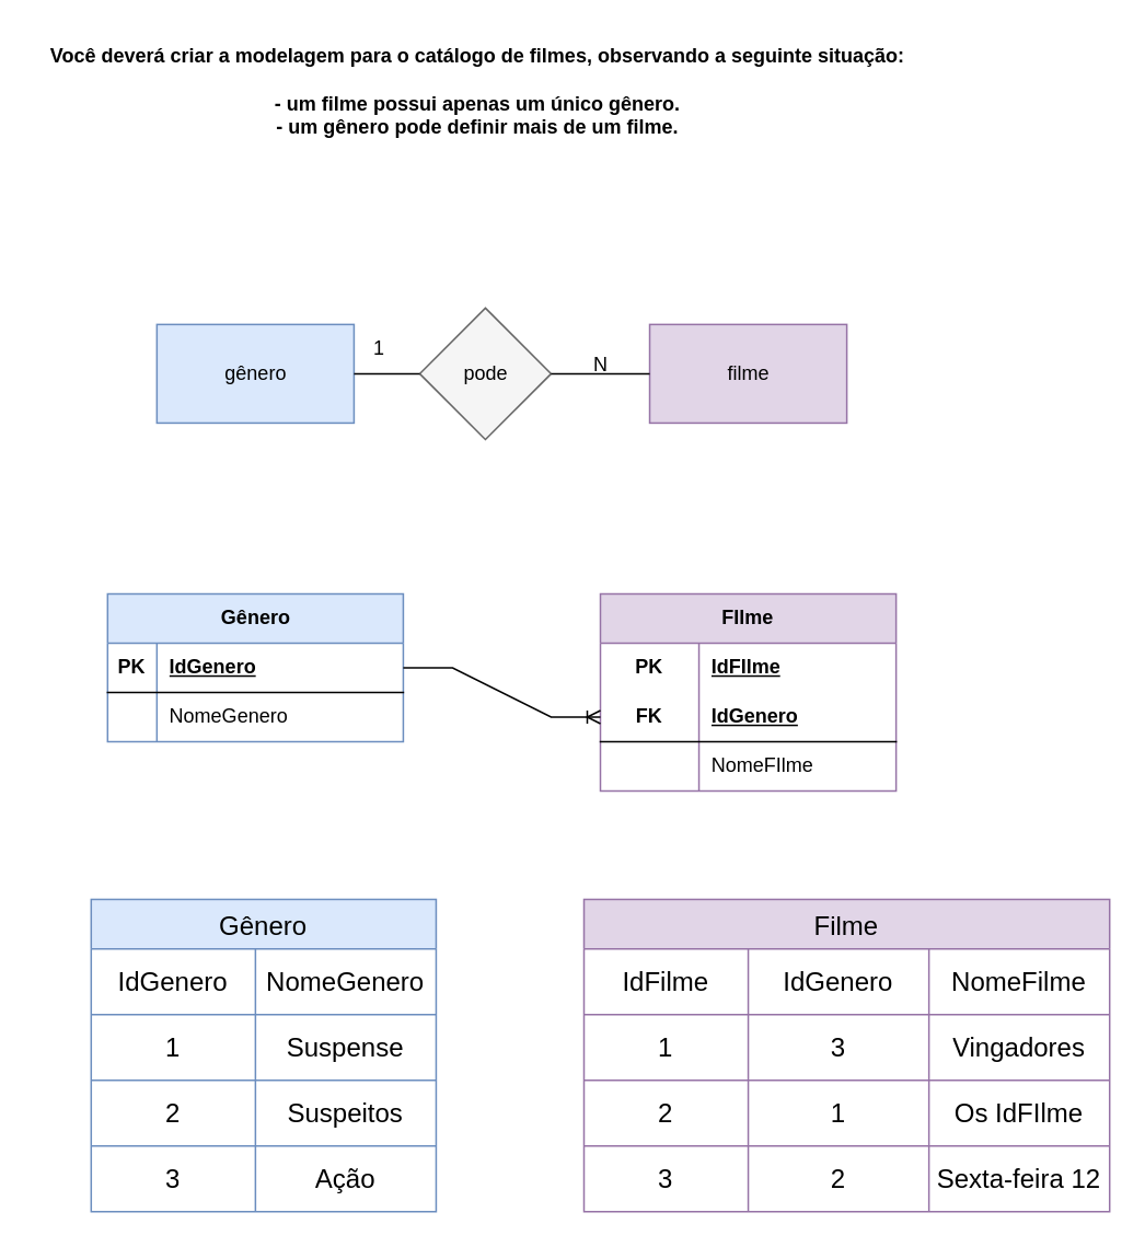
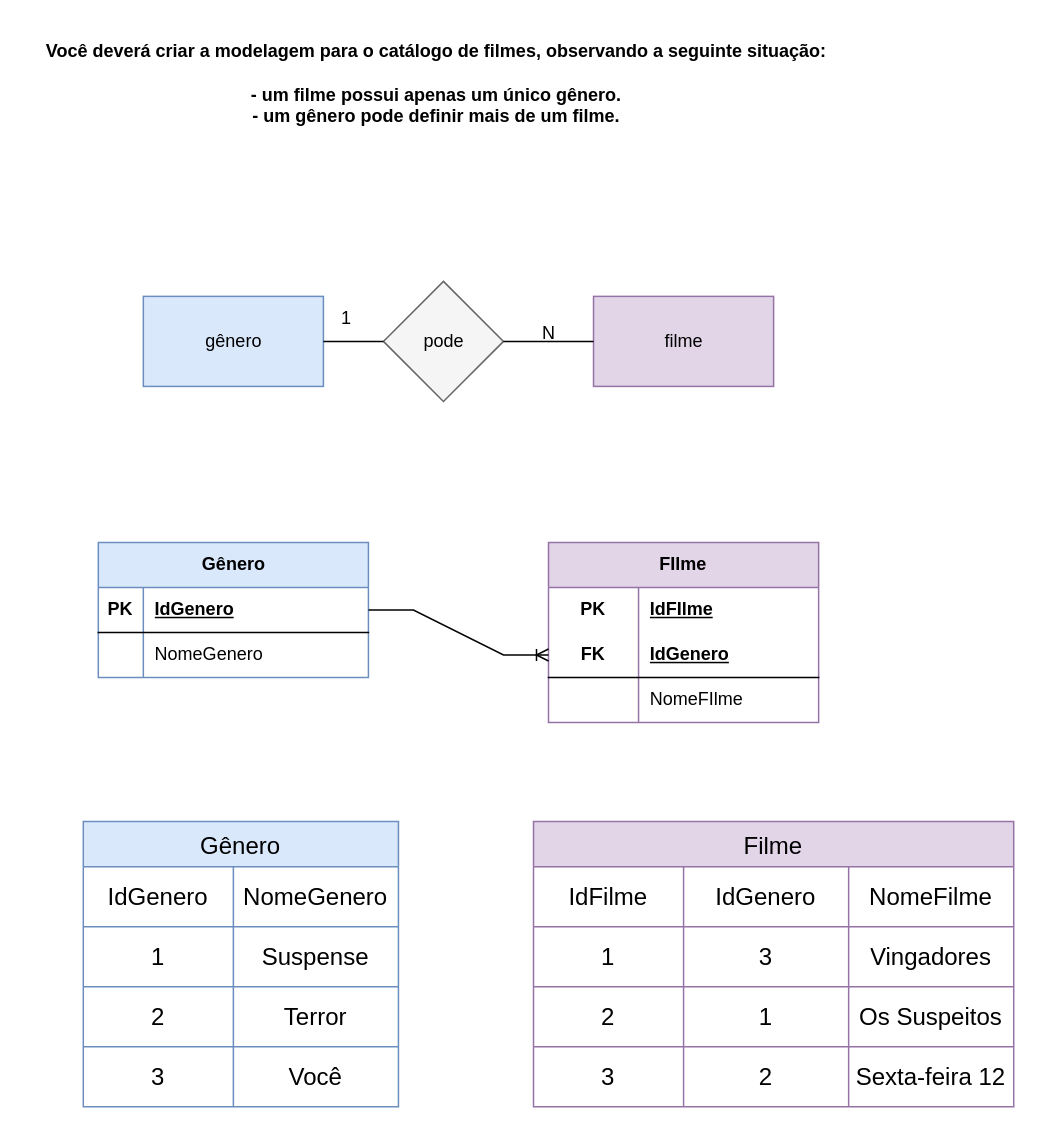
- <mxCell id="40" value="Suspeitos" style="shape=partialRectangle;html=1;whiteSpace=wrap;connectable=0;strokeColor=inherit;overflow=hidden;fillColor=none;top=0;left=0;bottom=0;right=0;pointerEvents=1;fontSize=16;" vertex="1" parent="38"><mxGeometry x="100" width="110" height="40" as="geometry"><mxRectangle width="110" height="40" as="alternateBounds" /></mxGeometry></mxCell>
+ <mxCell id="40" value="Terror" style="shape=partialRectangle;html=1;whiteSpace=wrap;connectable=0;strokeColor=inherit;overflow=hidden;fillColor=none;top=0;left=0;bottom=0;right=0;pointerEvents=1;fontSize=16;" vertex="1" parent="38"><mxGeometry x="100" width="110" height="40" as="geometry"><mxRectangle width="110" height="40" as="alternateBounds" /></mxGeometry></mxCell>
- <mxCell id="56" value="Os IdFIlme" style="shape=partialRectangle;html=1;whiteSpace=wrap;connectable=0;strokeColor=inherit;overflow=hidden;fillColor=none;top=0;left=0;bottom=0;right=0;pointerEvents=1;fontSize=16;" vertex="1" parent="53"><mxGeometry x="210" width="110" height="40" as="geometry"><mxRectangle width="110" height="40" as="alternateBounds" /></mxGeometry></mxCell>
+ <mxCell id="56" value="Os Suspeitos" style="shape=partialRectangle;html=1;whiteSpace=wrap;connectable=0;strokeColor=inherit;overflow=hidden;fillColor=none;top=0;left=0;bottom=0;right=0;pointerEvents=1;fontSize=16;" vertex="1" parent="53"><mxGeometry x="210" width="110" height="40" as="geometry"><mxRectangle width="110" height="40" as="alternateBounds" /></mxGeometry></mxCell>
- <mxCell id="43" value="Ação" style="shape=partialRectangle;html=1;whiteSpace=wrap;connectable=0;strokeColor=inherit;overflow=hidden;fillColor=none;top=0;left=0;bottom=0;right=0;pointerEvents=1;fontSize=16;" vertex="1" parent="41"><mxGeometry x="100" width="110" height="40" as="geometry"><mxRectangle width="110" height="40" as="alternateBounds" /></mxGeometry></mxCell>
+ <mxCell id="43" value="Você" style="shape=partialRectangle;html=1;whiteSpace=wrap;connectable=0;strokeColor=inherit;overflow=hidden;fillColor=none;top=0;left=0;bottom=0;right=0;pointerEvents=1;fontSize=16;" vertex="1" parent="41"><mxGeometry x="100" width="110" height="40" as="geometry"><mxRectangle width="110" height="40" as="alternateBounds" /></mxGeometry></mxCell>
